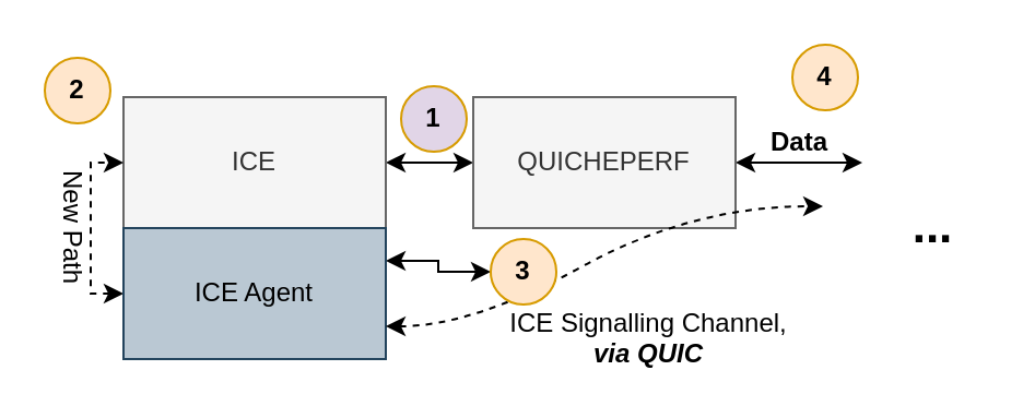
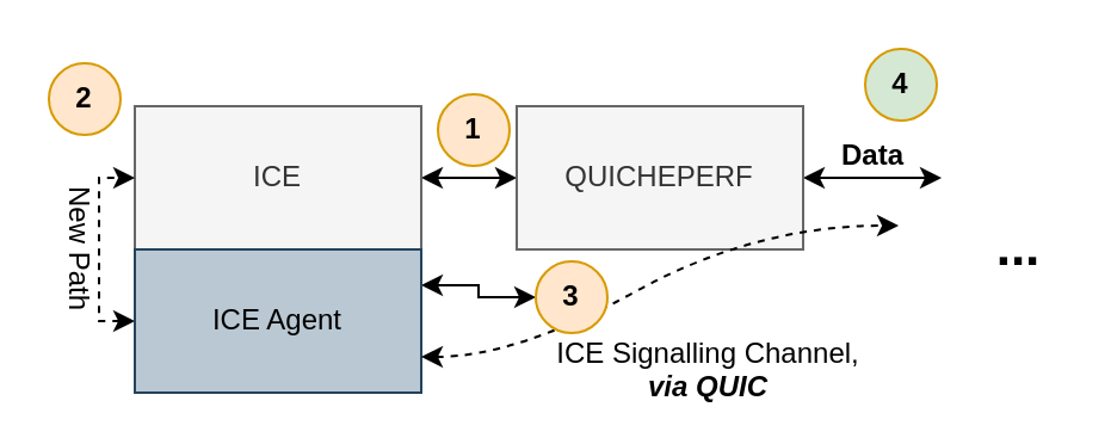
- <mxCell id="13" value="4" style="ellipse;whiteSpace=wrap;html=1;aspect=fixed;fontSize=12;fontStyle=1;fillColor=#ffe6cc;strokeColor=#d79b00;" parent="1" vertex="1"><mxGeometry x="362" y="20" width="30" height="30" as="geometry" /></mxCell>
+ <mxCell id="13" value="4" style="ellipse;whiteSpace=wrap;html=1;aspect=fixed;fontSize=12;fontStyle=1;fillColor=#d5e8d4;strokeColor=#d79b00;" parent="1" vertex="1"><mxGeometry x="362" y="20" width="30" height="30" as="geometry" /></mxCell>
- <mxCell id="10" value="1" style="ellipse;whiteSpace=wrap;html=1;aspect=fixed;fontSize=12;fontStyle=1;fillColor=#e1d5e7;strokeColor=#d79b00;" parent="1" vertex="1"><mxGeometry x="183" y="39" width="30" height="30" as="geometry" /></mxCell>
+ <mxCell id="10" value="1" style="ellipse;whiteSpace=wrap;html=1;aspect=fixed;fontSize=12;fontStyle=1;fillColor=#ffe6cc;strokeColor=#d79b00;" parent="1" vertex="1"><mxGeometry x="183" y="39" width="30" height="30" as="geometry" /></mxCell>
